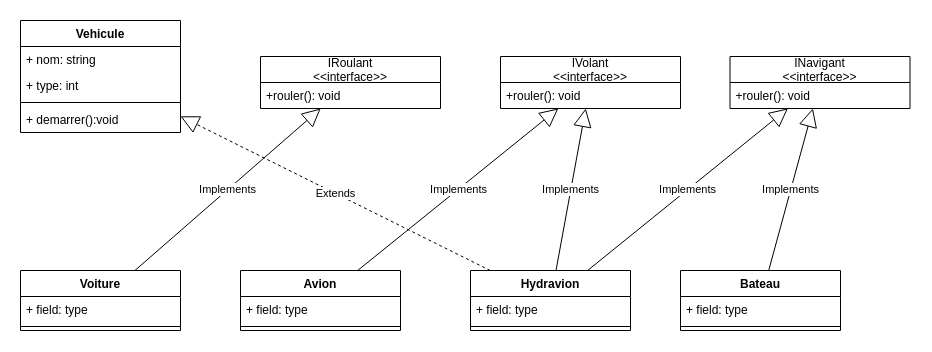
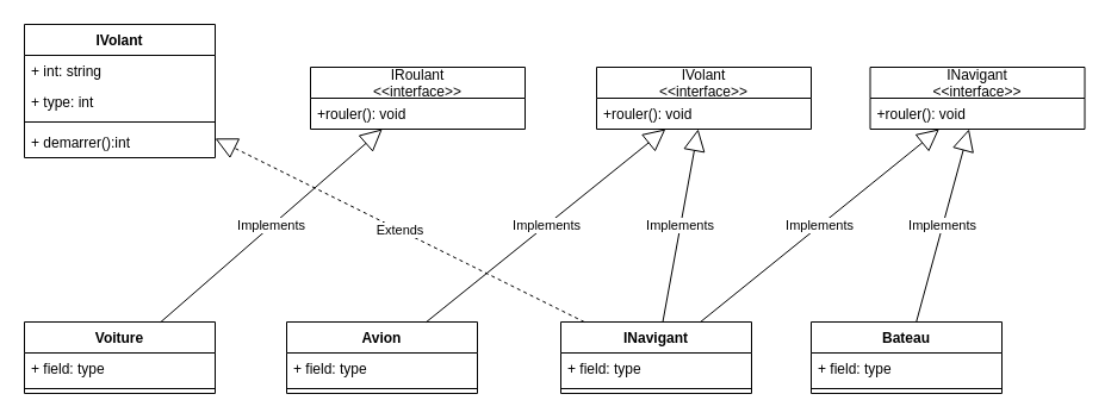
- <mxCell id="26" value="Vehicule" style="swimlane;fontStyle=1;align=center;verticalAlign=top;childLayout=stackLayout;horizontal=1;startSize=26;horizontalStack=0;resizeParent=1;resizeParentMax=0;resizeLast=0;collapsible=1;marginBottom=0;" vertex="1" parent="1"><mxGeometry x="20" y="20" width="160" height="112" as="geometry" /></mxCell>
+ <mxCell id="26" value="IVolant" style="swimlane;fontStyle=1;align=center;verticalAlign=top;childLayout=stackLayout;horizontal=1;startSize=26;horizontalStack=0;resizeParent=1;resizeParentMax=0;resizeLast=0;collapsible=1;marginBottom=0;" vertex="1" parent="1"><mxGeometry x="20" y="20" width="160" height="112" as="geometry" /></mxCell>
- <mxCell id="27" value="+ nom: string" style="text;strokeColor=none;fillColor=none;align=left;verticalAlign=top;spacingLeft=4;spacingRight=4;overflow=hidden;rotatable=0;points=[[0,0.5],[1,0.5]];portConstraint=eastwest;" vertex="1" parent="26"><mxGeometry y="26" width="160" height="26" as="geometry" /></mxCell>
+ <mxCell id="27" value="+ int: string" style="text;strokeColor=none;fillColor=none;align=left;verticalAlign=top;spacingLeft=4;spacingRight=4;overflow=hidden;rotatable=0;points=[[0,0.5],[1,0.5]];portConstraint=eastwest;" vertex="1" parent="26"><mxGeometry y="26" width="160" height="26" as="geometry" /></mxCell>
- <mxCell id="30" value="+ demarrer():void" style="text;strokeColor=none;fillColor=none;align=left;verticalAlign=top;spacingLeft=4;spacingRight=4;overflow=hidden;rotatable=0;points=[[0,0.5],[1,0.5]];portConstraint=eastwest;" vertex="1" parent="26"><mxGeometry y="86" width="160" height="26" as="geometry" /></mxCell>
+ <mxCell id="30" value="+ demarrer():int" style="text;strokeColor=none;fillColor=none;align=left;verticalAlign=top;spacingLeft=4;spacingRight=4;overflow=hidden;rotatable=0;points=[[0,0.5],[1,0.5]];portConstraint=eastwest;" vertex="1" parent="26"><mxGeometry y="86" width="160" height="26" as="geometry" /></mxCell>
- <mxCell id="8" value="Hydravion" style="swimlane;fontStyle=1;align=center;verticalAlign=top;childLayout=stackLayout;horizontal=1;startSize=26;horizontalStack=0;resizeParent=1;resizeParentMax=0;resizeLast=0;collapsible=1;marginBottom=0;" parent="1" vertex="1"><mxGeometry x="470" y="270" width="160" height="60" as="geometry" /></mxCell>
+ <mxCell id="8" value="INavigant" style="swimlane;fontStyle=1;align=center;verticalAlign=top;childLayout=stackLayout;horizontal=1;startSize=26;horizontalStack=0;resizeParent=1;resizeParentMax=0;resizeLast=0;collapsible=1;marginBottom=0;" parent="1" vertex="1"><mxGeometry x="470" y="270" width="160" height="60" as="geometry" /></mxCell>
